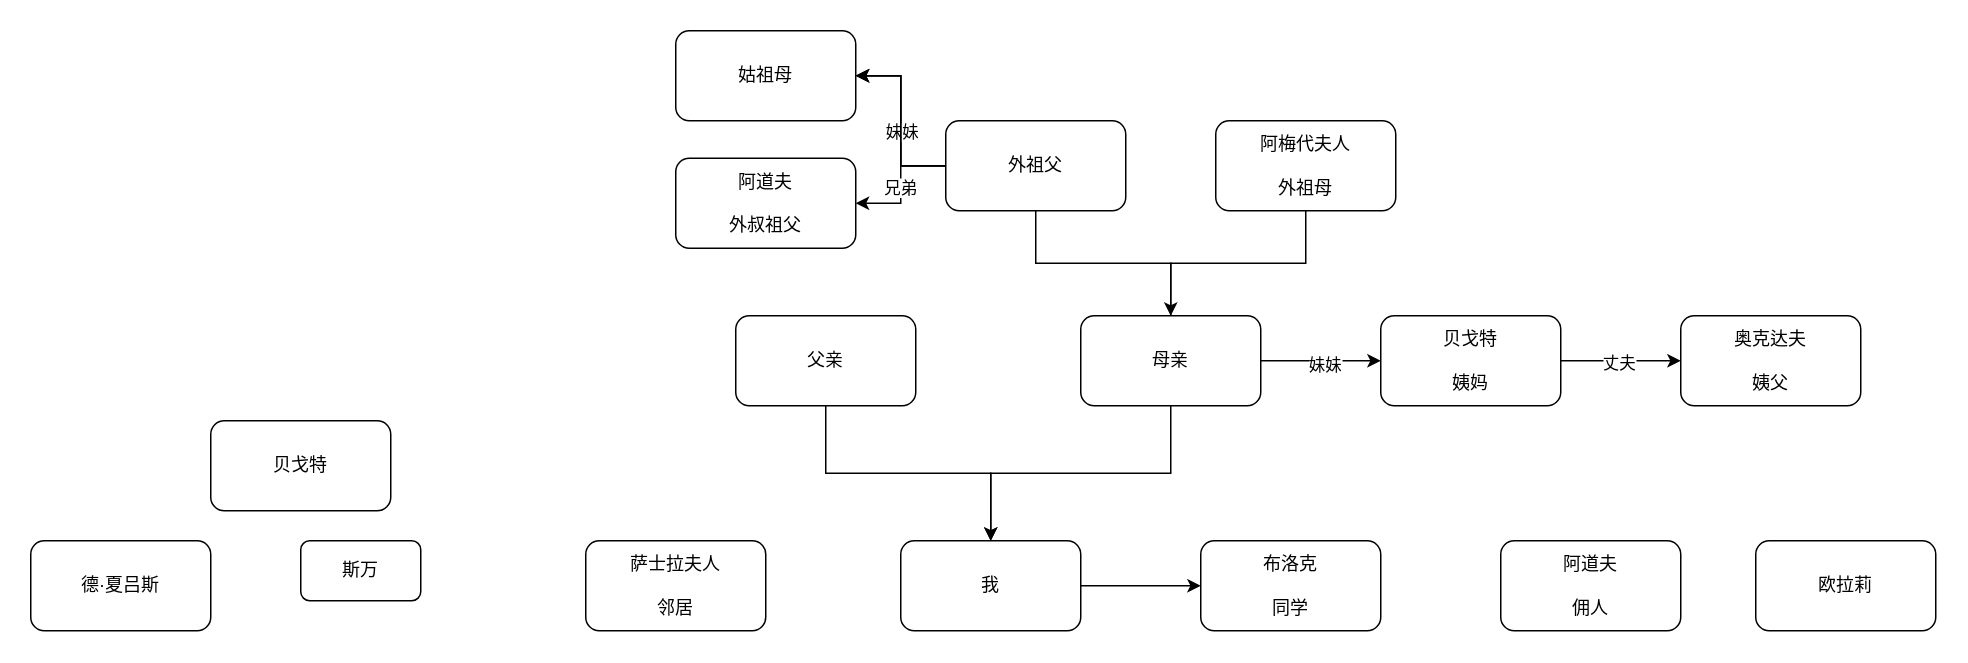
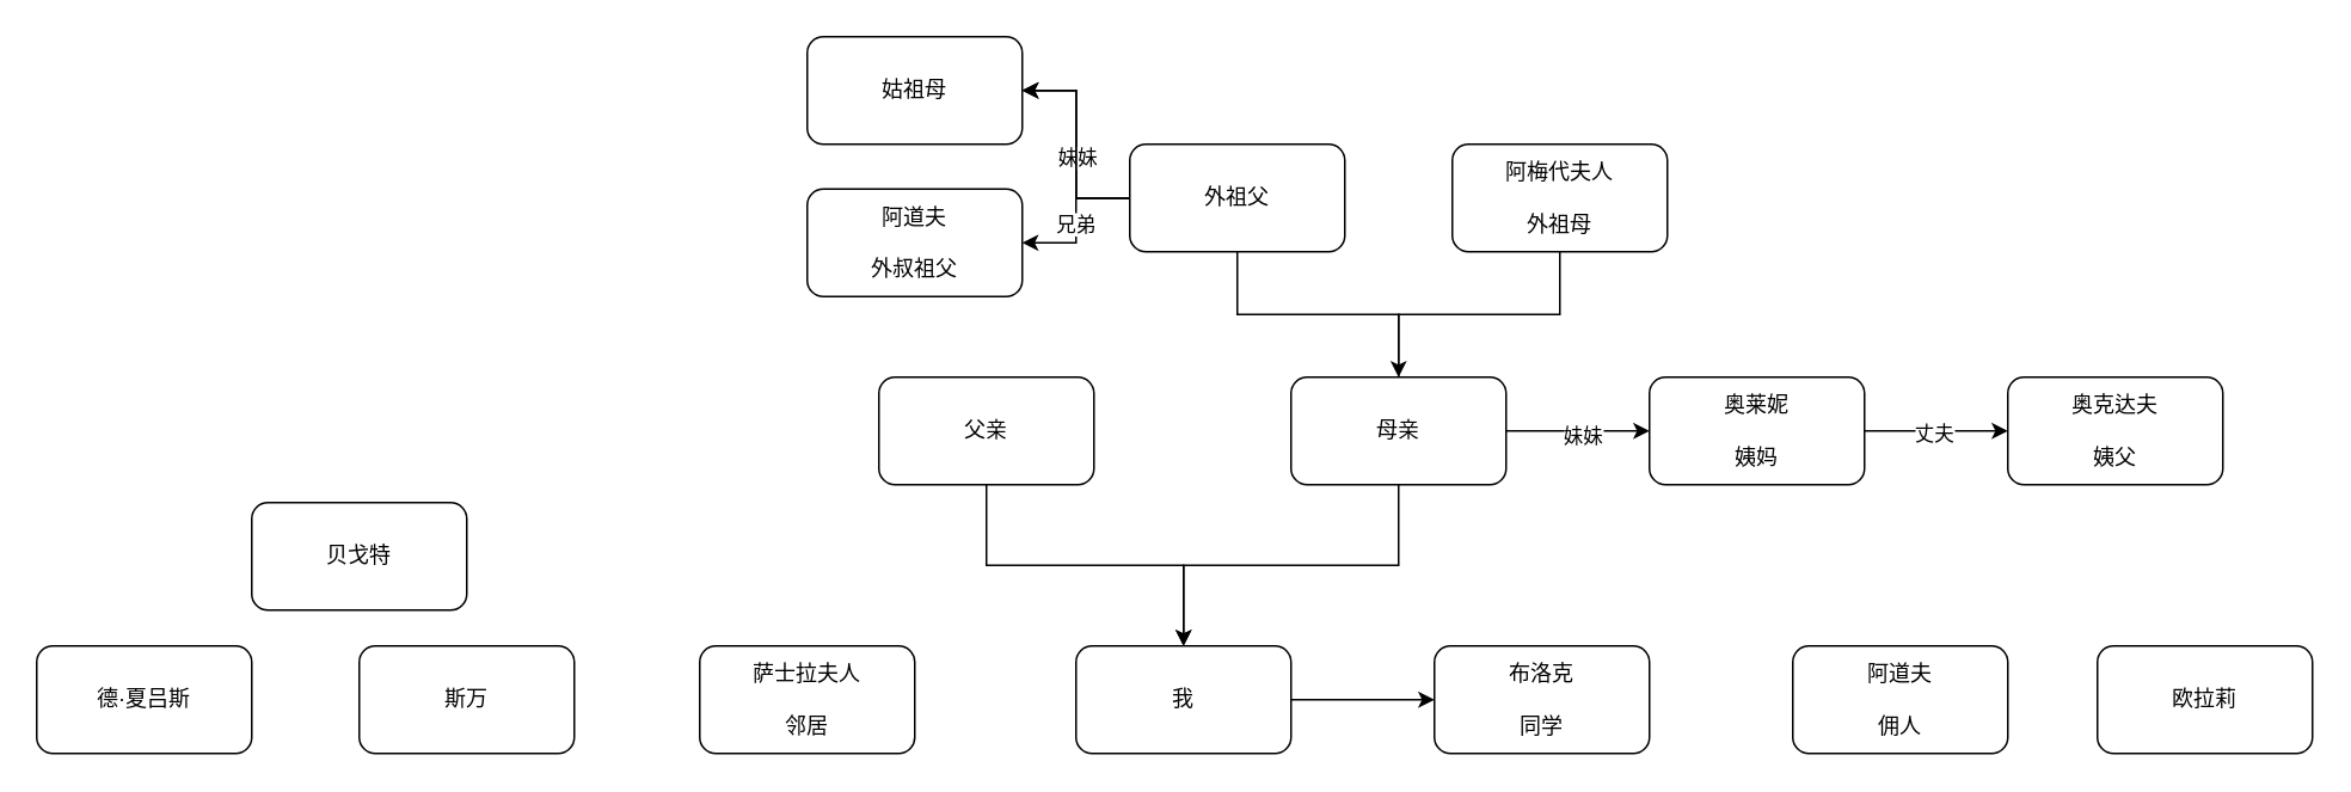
- <mxCell id="23" value="贝戈特&lt;br&gt;&lt;br&gt;姨妈" style="whiteSpace=wrap;html=1;rounded=1;" vertex="1" parent="1"><mxGeometry x="920" y="210" width="120" height="60" as="geometry" /></mxCell>
+ <mxCell id="23" value="奥莱妮&lt;br&gt;&lt;br&gt;姨妈" style="whiteSpace=wrap;html=1;rounded=1;" vertex="1" parent="1"><mxGeometry x="920" y="210" width="120" height="60" as="geometry" /></mxCell>
- <mxCell id="30" value="斯万" style="rounded=1;whiteSpace=wrap;html=1;" vertex="1" parent="1"><mxGeometry x="200" y="360" width="80" height="40" as="geometry" /></mxCell>
+ <mxCell id="30" value="斯万" style="rounded=1;whiteSpace=wrap;html=1;" vertex="1" parent="1"><mxGeometry x="200" y="360" width="120" height="60" as="geometry" /></mxCell>
